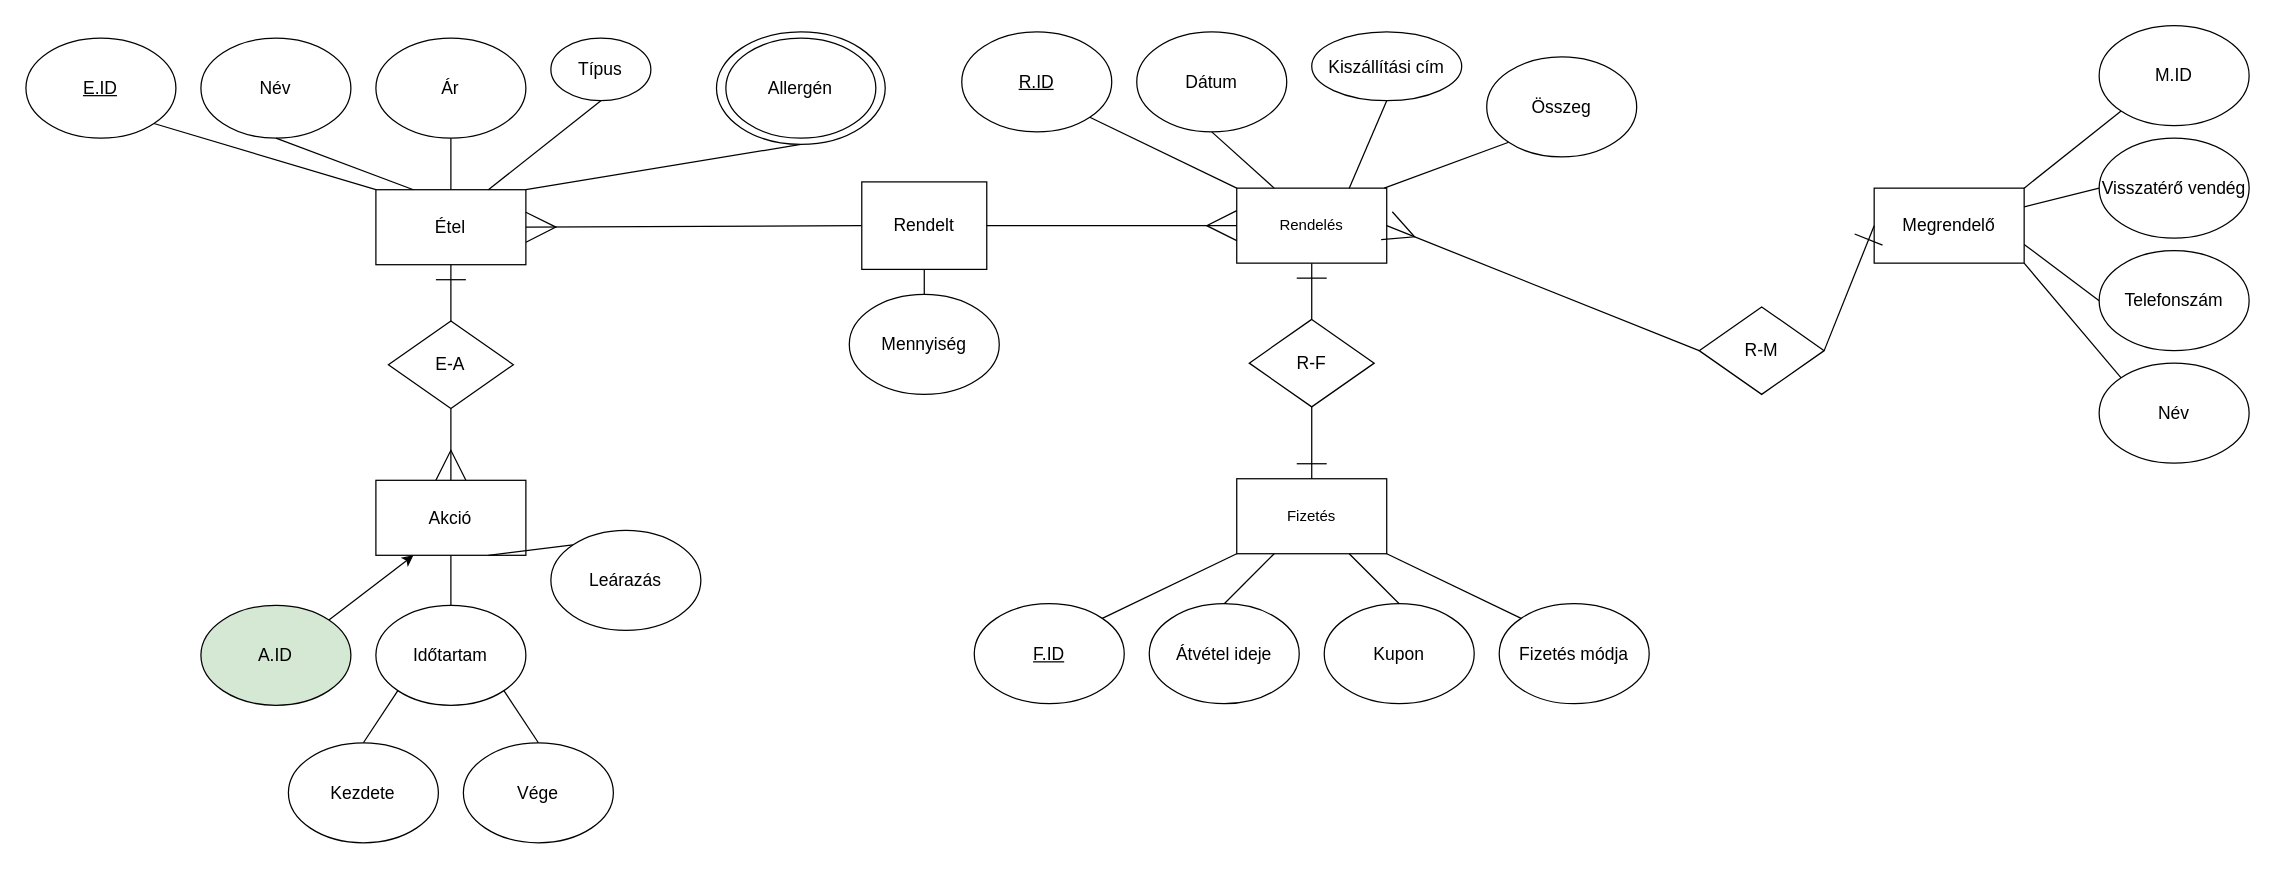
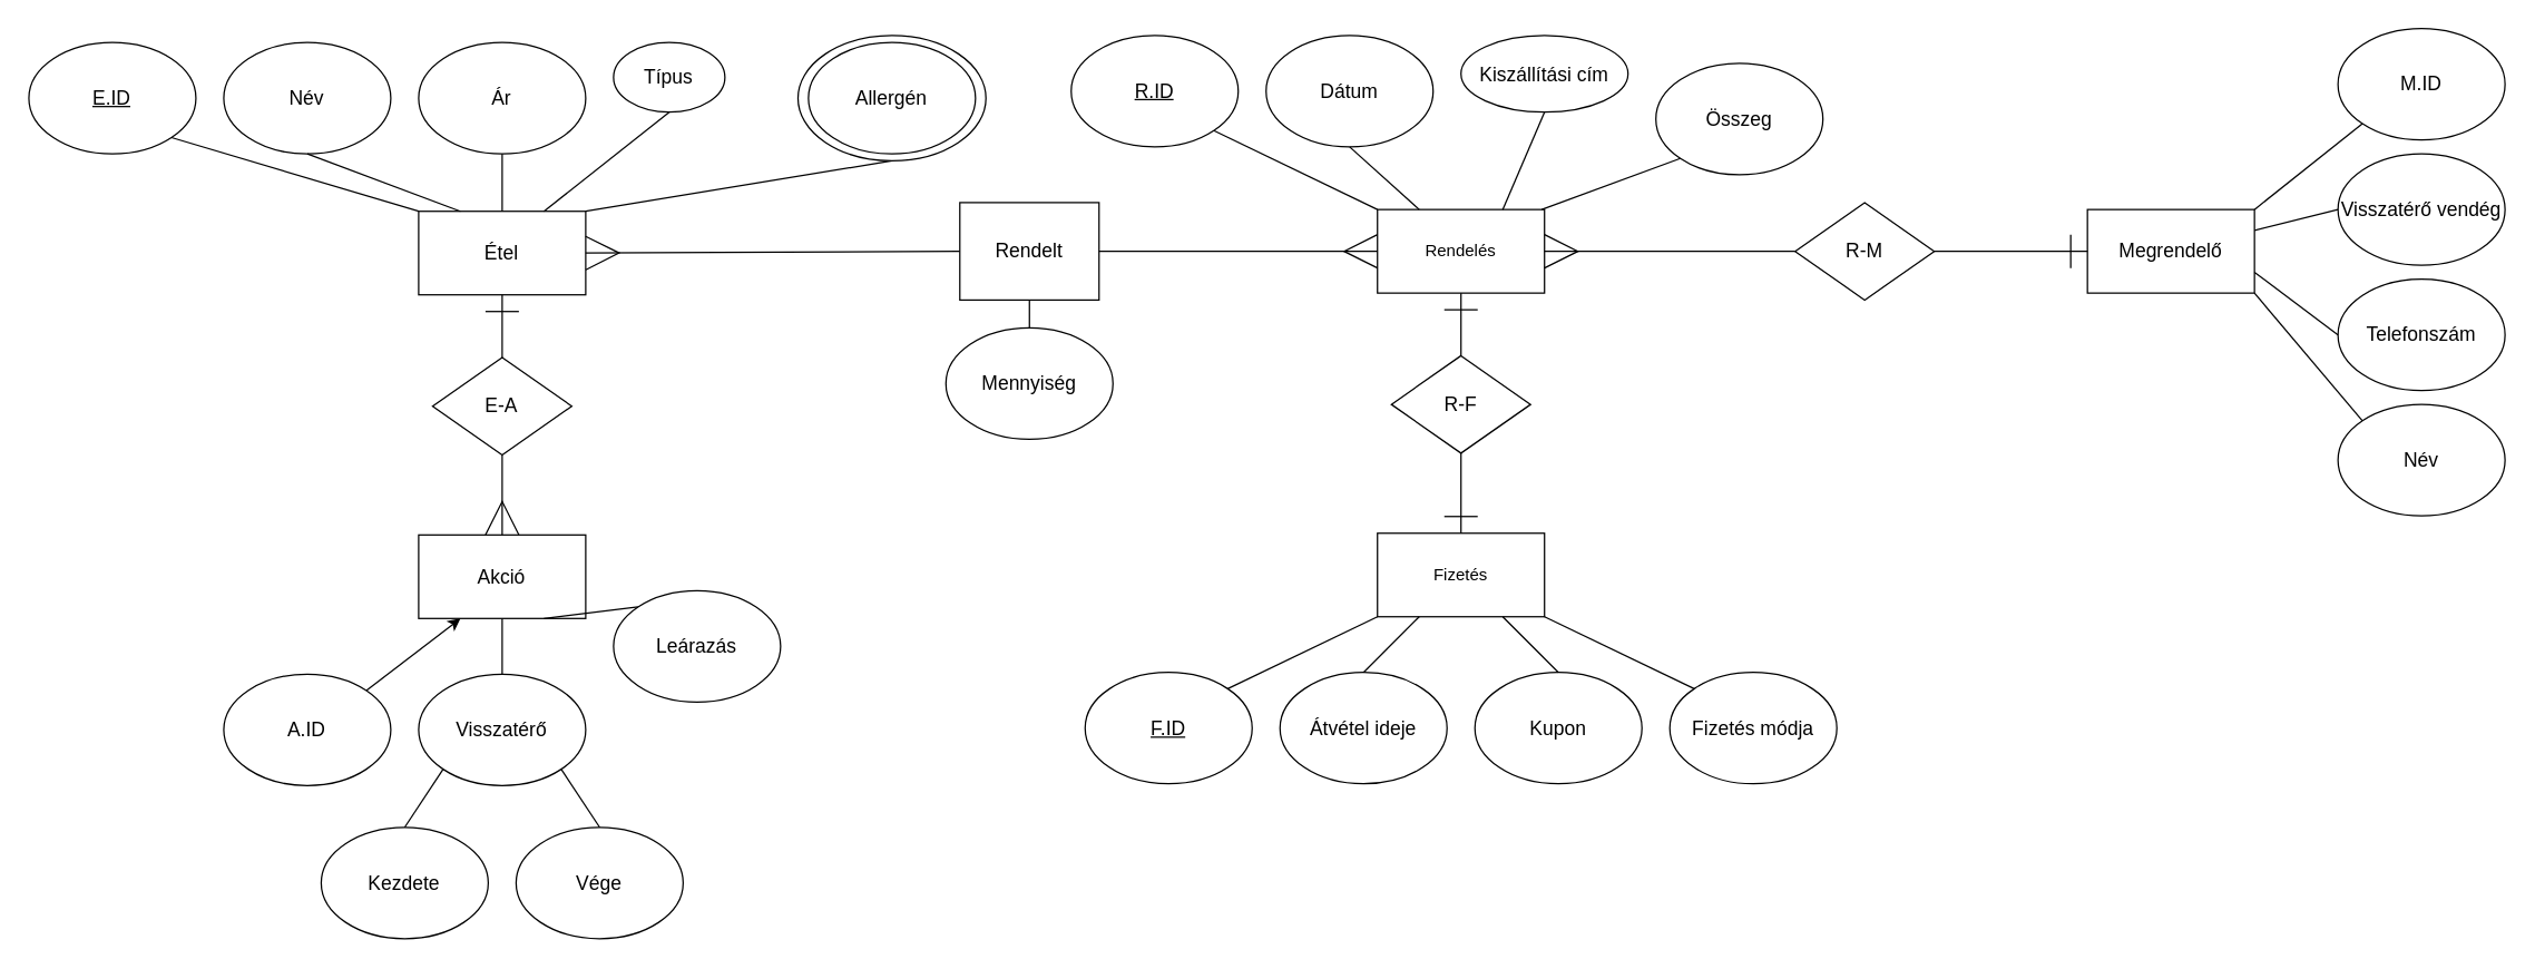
- <mxCell id="41" value="R-M" style="rhombus;whiteSpace=wrap;html=1;fontSize=14;" parent="1" vertex="1"><mxGeometry x="1359" y="245" width="100" height="70" as="geometry" /></mxCell>
+ <mxCell id="41" value="R-M" style="rhombus;whiteSpace=wrap;html=1;fontSize=14;" parent="1" vertex="1"><mxGeometry x="1289" y="145" width="100" height="70" as="geometry" /></mxCell>
- <mxCell id="11" value="A.ID" style="ellipse;whiteSpace=wrap;html=1;fontSize=14;fillColor=#d5e8d4;" parent="1" vertex="1"><mxGeometry x="160.25" y="483.75" width="120" height="80" as="geometry" /></mxCell>
+ <mxCell id="11" value="A.ID" style="ellipse;whiteSpace=wrap;html=1;fontSize=14;" parent="1" vertex="1"><mxGeometry x="160.25" y="483.75" width="120" height="80" as="geometry" /></mxCell>
- <mxCell id="13" value="Időtartam" style="ellipse;whiteSpace=wrap;html=1;fontSize=14;" parent="1" vertex="1"><mxGeometry x="300.25" y="483.75" width="120" height="80" as="geometry" /></mxCell>
+ <mxCell id="13" value="Visszatérő" style="ellipse;whiteSpace=wrap;html=1;fontSize=14;" parent="1" vertex="1"><mxGeometry x="300.25" y="483.75" width="120" height="80" as="geometry" /></mxCell>
